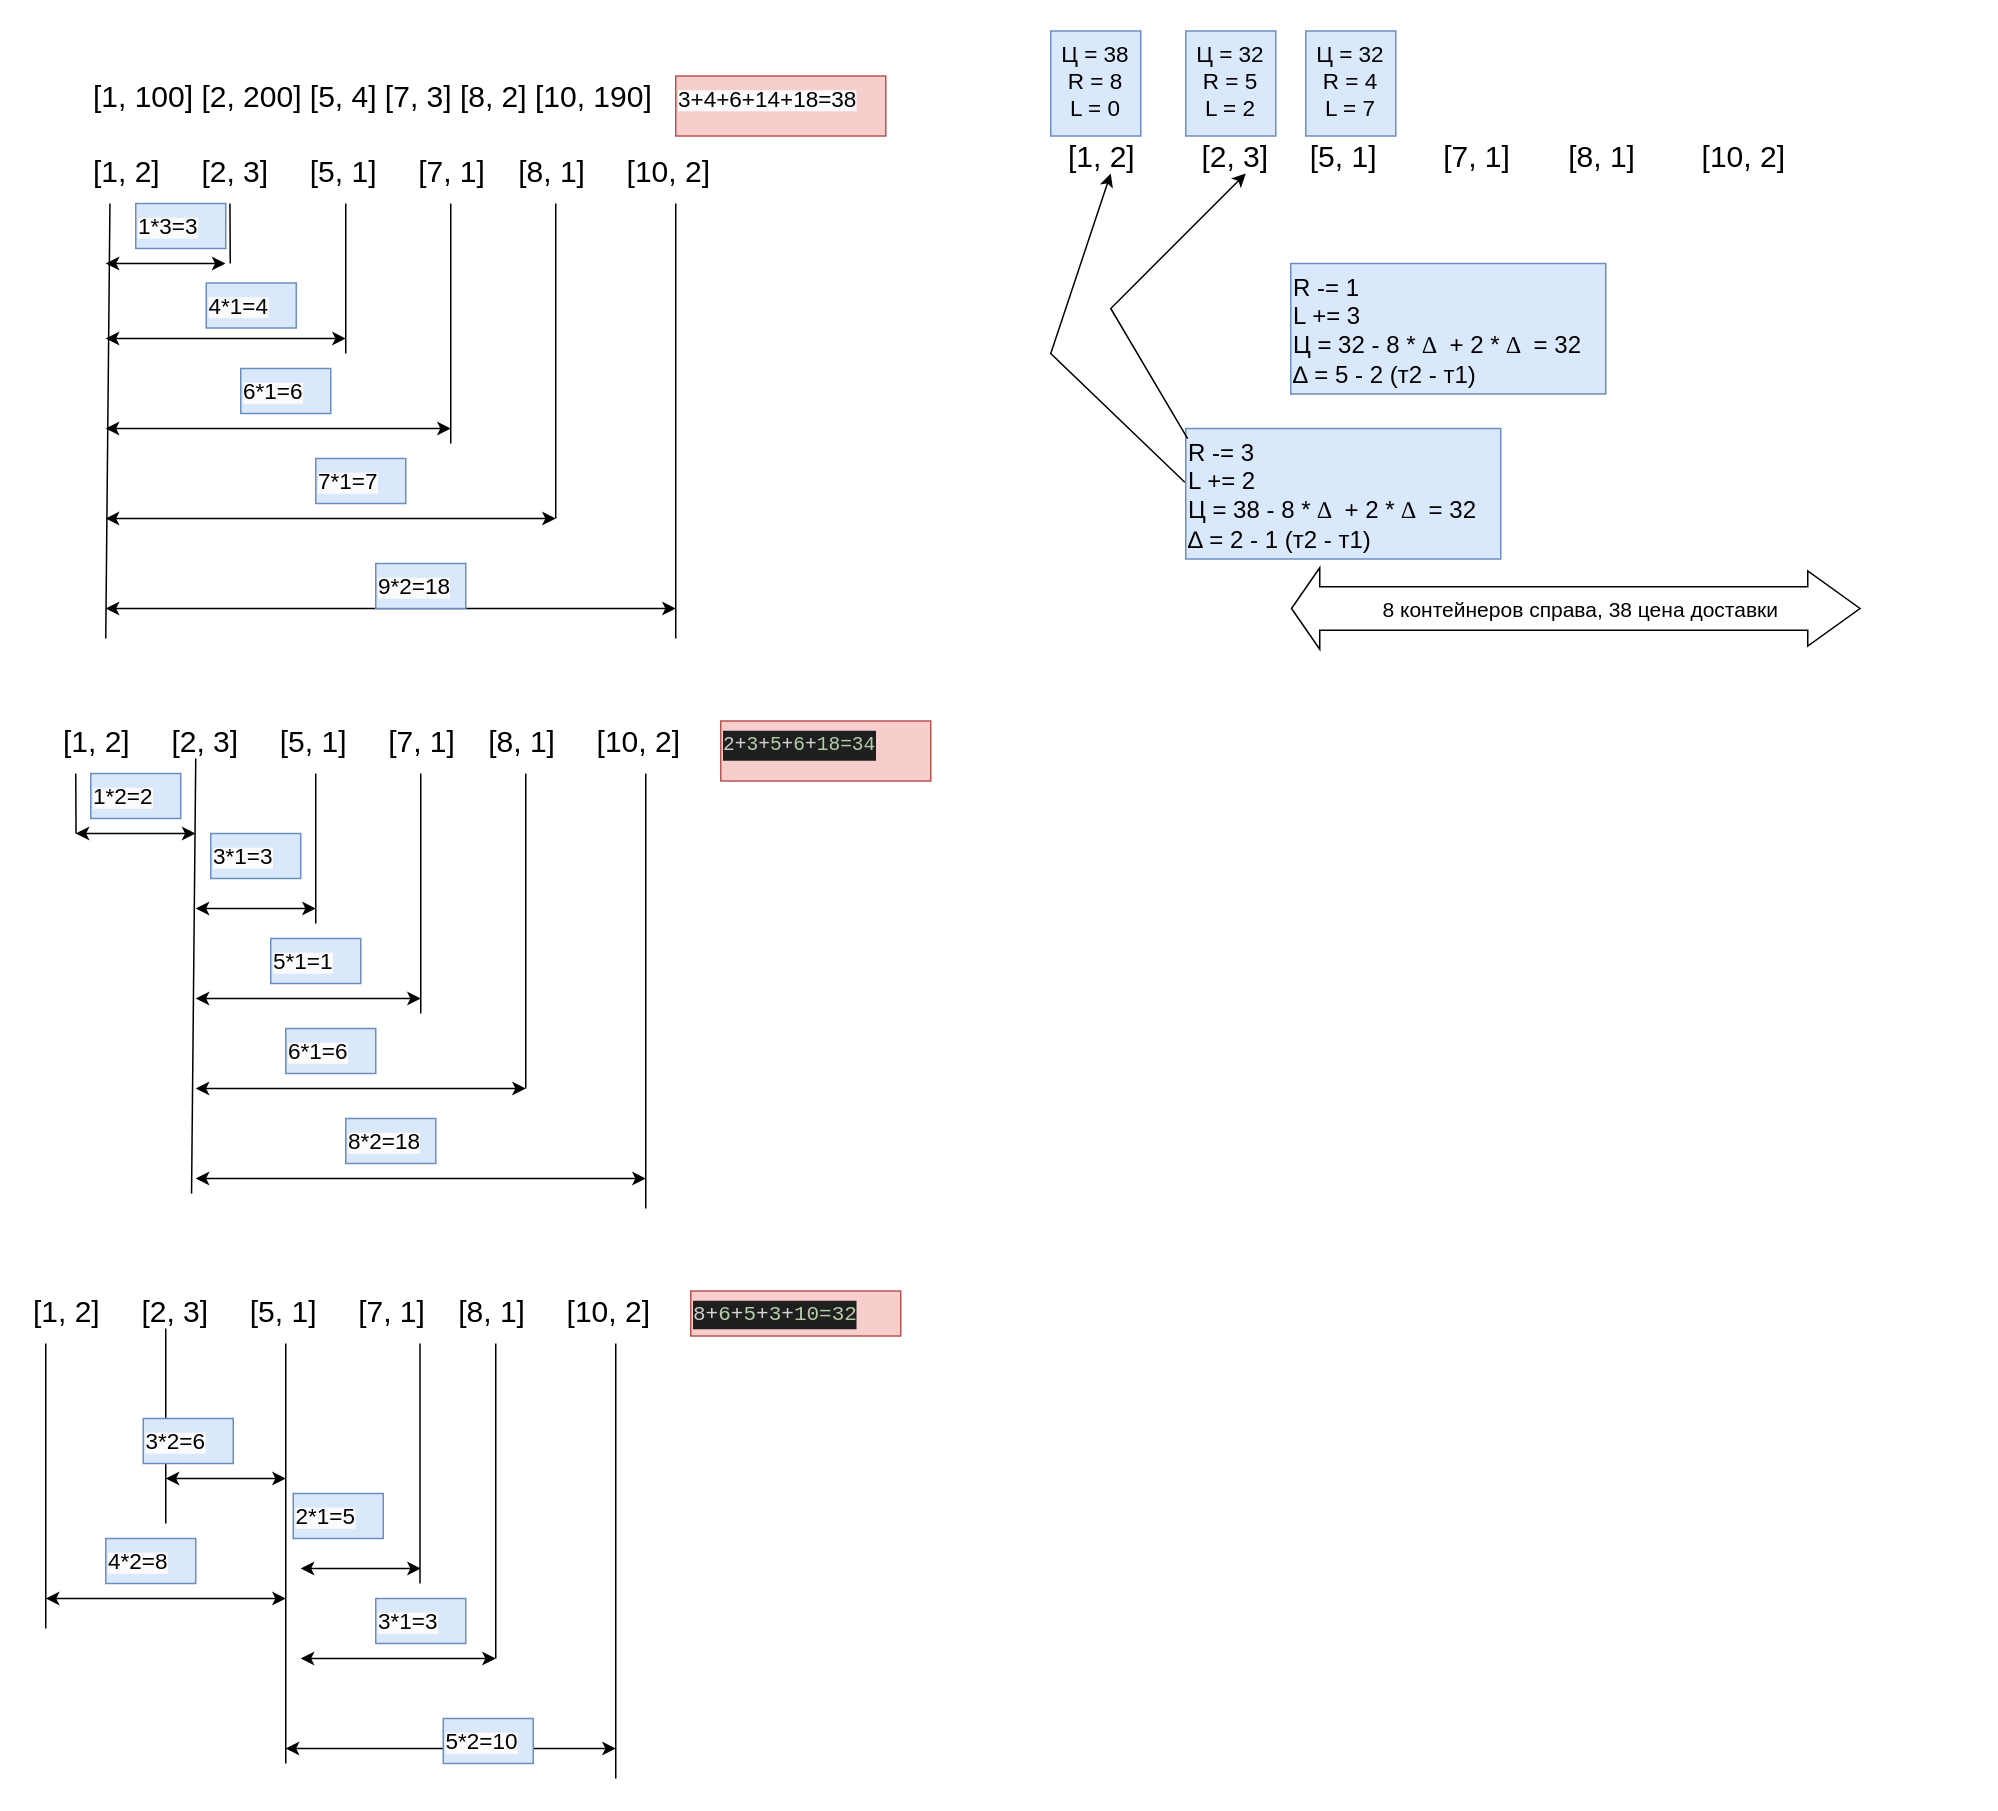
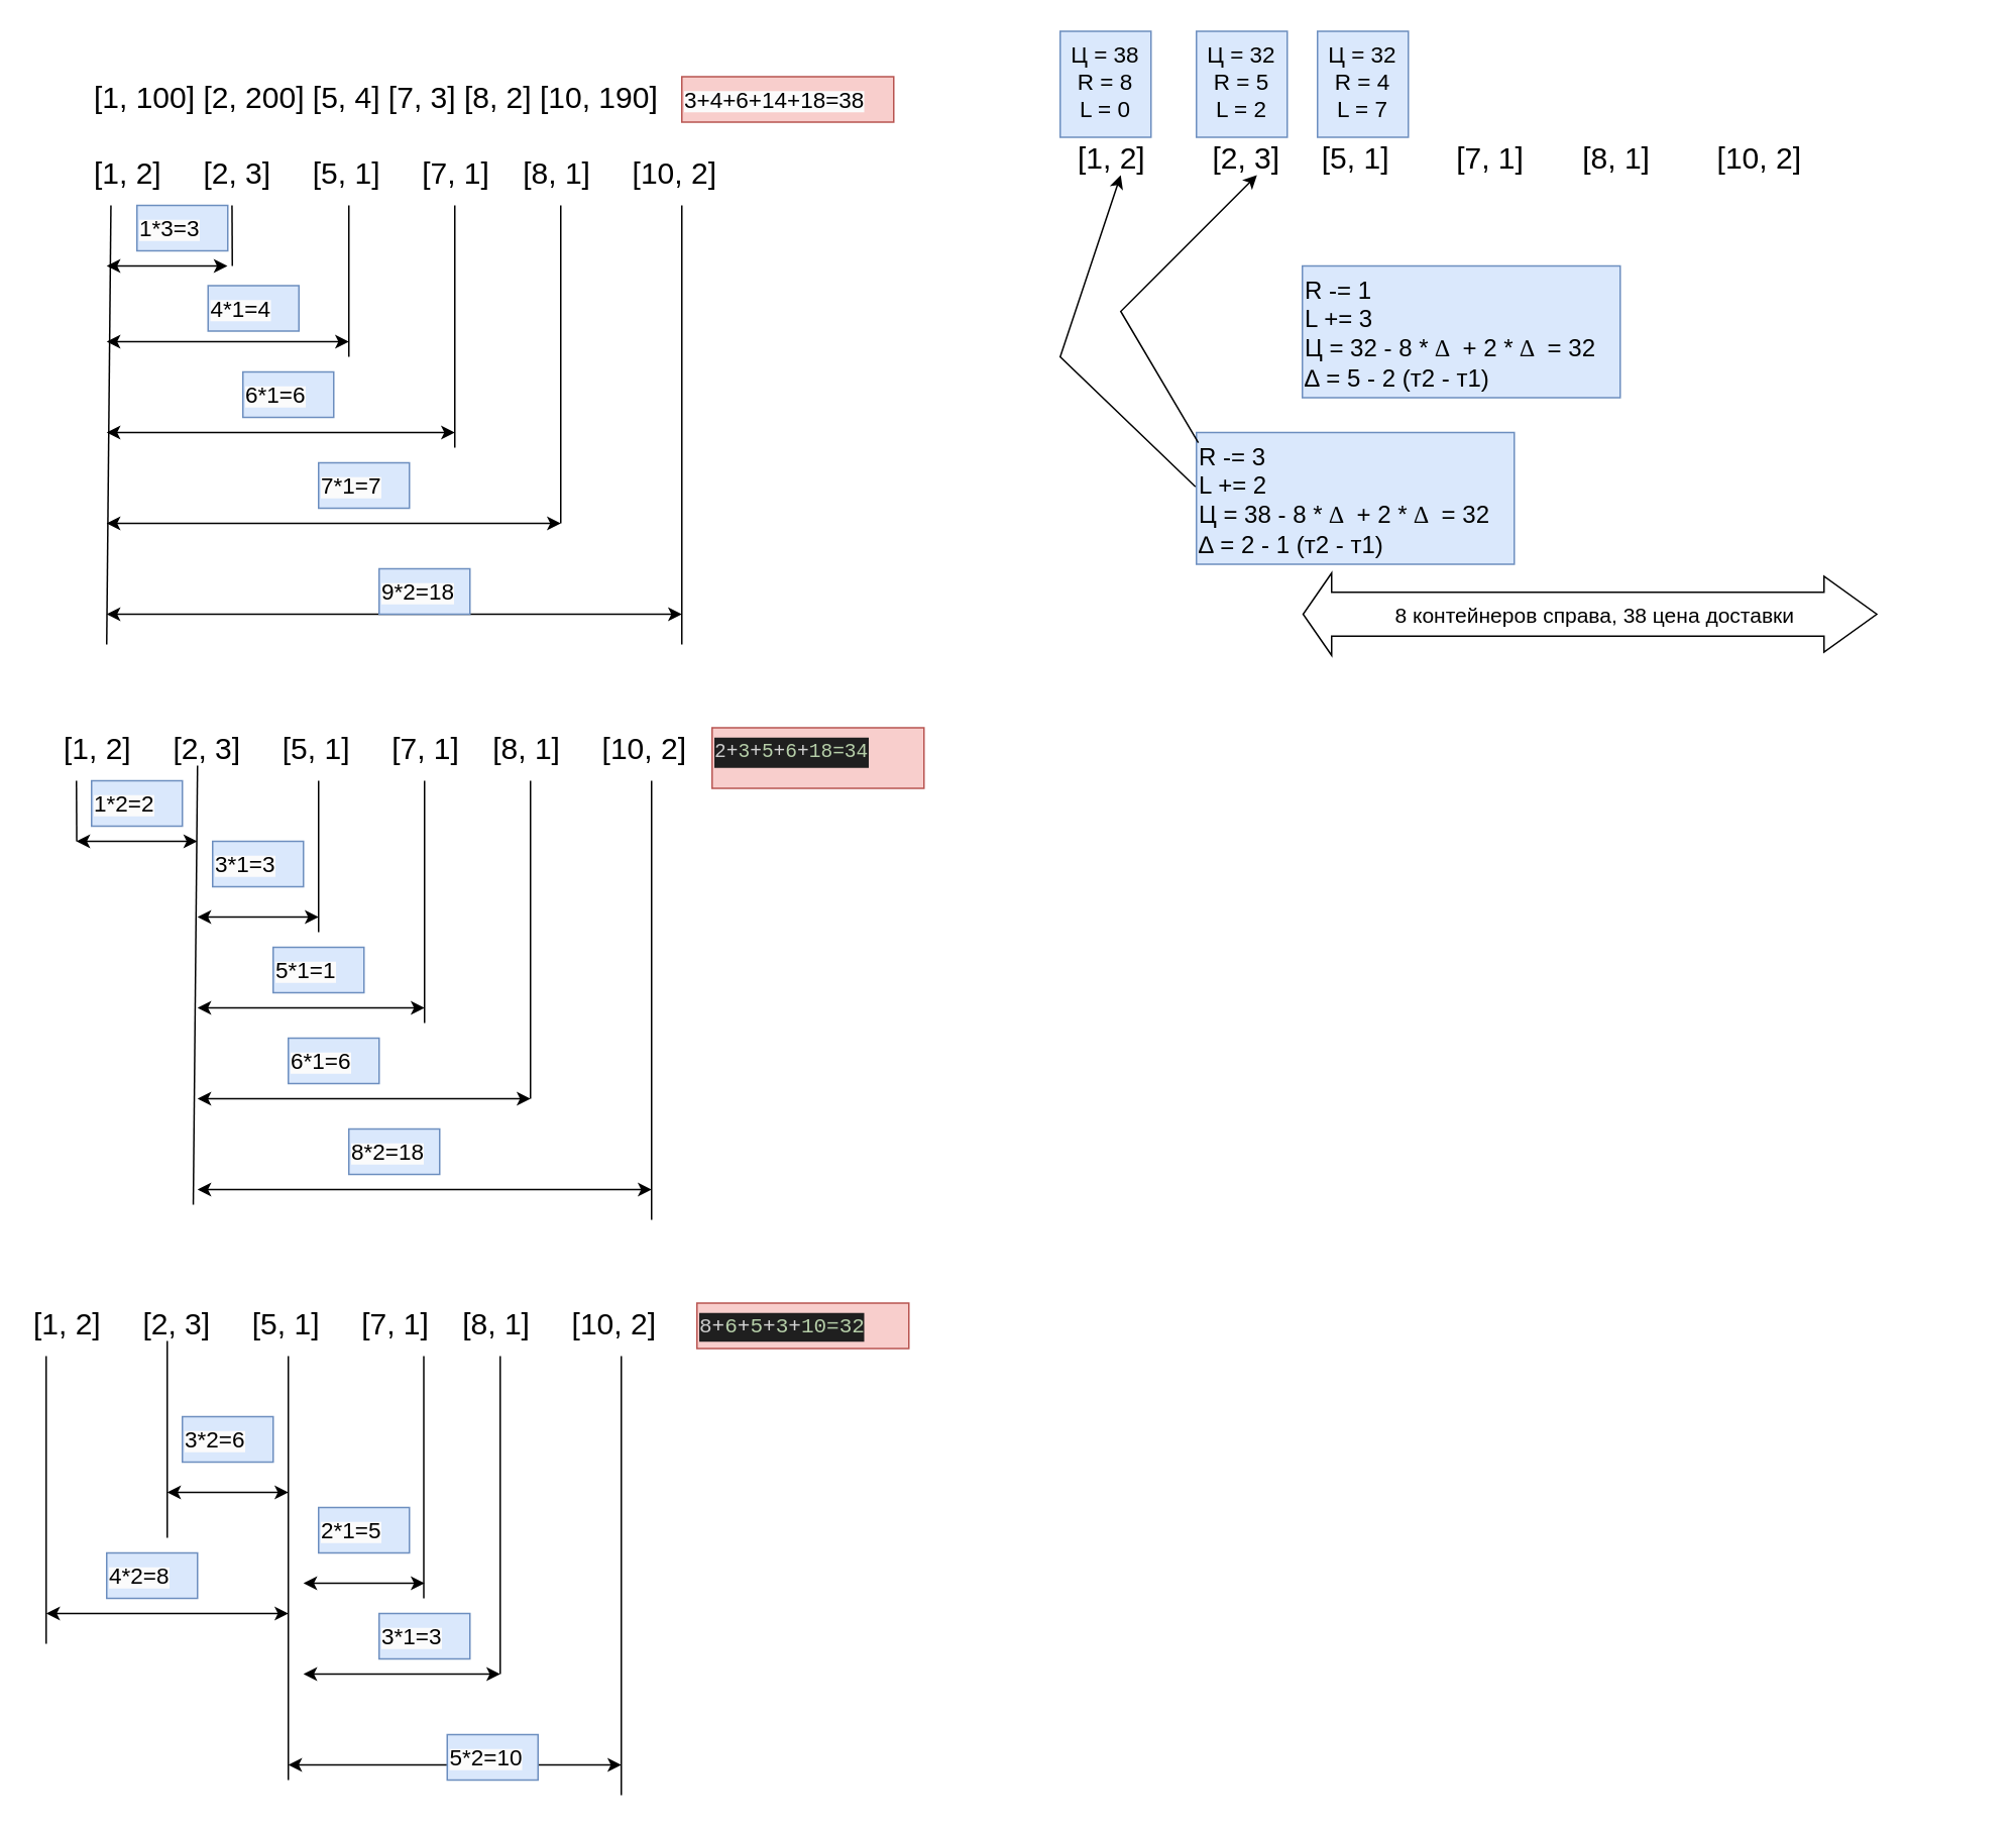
- <mxCell id="20" value="&lt;span style=&quot;color: rgb(0, 0, 0); font-family: Helvetica; font-style: normal; font-variant-ligatures: normal; font-variant-caps: normal; font-weight: 400; letter-spacing: normal; orphans: 2; text-align: left; text-indent: 0px; text-transform: none; widows: 2; word-spacing: 0px; -webkit-text-stroke-width: 0px; background-color: rgb(251, 251, 251); text-decoration-thickness: initial; text-decoration-style: initial; text-decoration-color: initial; float: none; display: inline !important;&quot;&gt;&lt;font style=&quot;font-size: 15px;&quot;&gt;3+4+6+14+18=38&lt;/font&gt;&lt;/span&gt;" style="text;whiteSpace=wrap;html=1;fillColor=#f8cecc;strokeColor=#b85450;movable=0;resizable=0;rotatable=0;deletable=0;editable=0;locked=1;connectable=0;" vertex="1" parent="1"><mxGeometry x="450" y="50" width="140" height="40" as="geometry" /></mxCell>
+ <mxCell id="20" value="&lt;span style=&quot;color: rgb(0, 0, 0); font-family: Helvetica; font-style: normal; font-variant-ligatures: normal; font-variant-caps: normal; font-weight: 400; letter-spacing: normal; orphans: 2; text-align: left; text-indent: 0px; text-transform: none; widows: 2; word-spacing: 0px; -webkit-text-stroke-width: 0px; background-color: rgb(251, 251, 251); text-decoration-thickness: initial; text-decoration-style: initial; text-decoration-color: initial; float: none; display: inline !important;&quot;&gt;&lt;font style=&quot;font-size: 15px;&quot;&gt;3+4+6+14+18=38&lt;/font&gt;&lt;/span&gt;" style="text;whiteSpace=wrap;html=1;fillColor=#f8cecc;strokeColor=#b85450;movable=0;resizable=0;rotatable=0;deletable=0;editable=0;locked=1;connectable=0;" vertex="1" parent="1"><mxGeometry x="450" y="50" width="140" height="30" as="geometry" /></mxCell>
- <mxCell id="38" value="&lt;div style=&quot;color: rgb(204, 204, 204); background-color: rgb(31, 31, 31); font-family: Consolas, &amp;quot;Courier New&amp;quot;, monospace; line-height: 19px;&quot;&gt;&lt;span style=&quot;font-size: 13px;&quot;&gt;2&lt;span style=&quot;color: #d4d4d4;&quot;&gt;+&lt;/span&gt;&lt;span style=&quot;color: #b5cea8;&quot;&gt;3&lt;/span&gt;&lt;span style=&quot;color: #d4d4d4;&quot;&gt;+&lt;/span&gt;&lt;span style=&quot;color: #b5cea8;&quot;&gt;5&lt;/span&gt;&lt;span style=&quot;color: #d4d4d4;&quot;&gt;+&lt;/span&gt;&lt;span style=&quot;color: #b5cea8;&quot;&gt;6&lt;/span&gt;&lt;span style=&quot;color: #d4d4d4;&quot;&gt;+&lt;/span&gt;&lt;span style=&quot;color: #b5cea8;&quot;&gt;18=34&lt;/span&gt;&lt;/span&gt;&lt;/div&gt;" style="text;whiteSpace=wrap;html=1;fillColor=#f8cecc;strokeColor=#b85450;movable=1;resizable=1;rotatable=1;deletable=1;editable=1;locked=0;connectable=1;" vertex="1" parent="1"><mxGeometry x="480" y="480" width="140" height="40" as="geometry" /></mxCell>
+ <mxCell id="38" value="&lt;div style=&quot;color: rgb(204, 204, 204); background-color: rgb(31, 31, 31); font-family: Consolas, &amp;quot;Courier New&amp;quot;, monospace; line-height: 19px;&quot;&gt;&lt;span style=&quot;font-size: 13px;&quot;&gt;2&lt;span style=&quot;color: #d4d4d4;&quot;&gt;+&lt;/span&gt;&lt;span style=&quot;color: #b5cea8;&quot;&gt;3&lt;/span&gt;&lt;span style=&quot;color: #d4d4d4;&quot;&gt;+&lt;/span&gt;&lt;span style=&quot;color: #b5cea8;&quot;&gt;5&lt;/span&gt;&lt;span style=&quot;color: #d4d4d4;&quot;&gt;+&lt;/span&gt;&lt;span style=&quot;color: #b5cea8;&quot;&gt;6&lt;/span&gt;&lt;span style=&quot;color: #d4d4d4;&quot;&gt;+&lt;/span&gt;&lt;span style=&quot;color: #b5cea8;&quot;&gt;18=34&lt;/span&gt;&lt;/span&gt;&lt;/div&gt;" style="text;whiteSpace=wrap;html=1;fillColor=#f8cecc;strokeColor=#b85450;movable=1;resizable=1;rotatable=1;deletable=1;editable=1;locked=0;connectable=1;" vertex="1" parent="1"><mxGeometry x="470" y="480" width="140" height="40" as="geometry" /></mxCell>
- <mxCell id="53" value="&lt;span style=&quot;color: rgb(0, 0, 0); font-family: Helvetica; font-style: normal; font-variant-ligatures: normal; font-variant-caps: normal; font-weight: 400; letter-spacing: normal; orphans: 2; text-align: left; text-indent: 0px; text-transform: none; widows: 2; word-spacing: 0px; -webkit-text-stroke-width: 0px; background-color: rgb(251, 251, 251); text-decoration-thickness: initial; text-decoration-style: initial; text-decoration-color: initial; float: none; display: inline !important;&quot;&gt;&lt;font style=&quot;font-size: 15px;&quot;&gt;3*2=6&lt;/font&gt;&lt;/span&gt;" style="text;whiteSpace=wrap;html=1;fillColor=#dae8fc;strokeColor=#6c8ebf;movable=1;resizable=1;rotatable=1;deletable=1;editable=1;locked=0;connectable=1;" vertex="1" parent="1"><mxGeometry x="95" y="945" width="60" height="30" as="geometry" /></mxCell>
+ <mxCell id="53" value="&lt;span style=&quot;color: rgb(0, 0, 0); font-family: Helvetica; font-style: normal; font-variant-ligatures: normal; font-variant-caps: normal; font-weight: 400; letter-spacing: normal; orphans: 2; text-align: left; text-indent: 0px; text-transform: none; widows: 2; word-spacing: 0px; -webkit-text-stroke-width: 0px; background-color: rgb(251, 251, 251); text-decoration-thickness: initial; text-decoration-style: initial; text-decoration-color: initial; float: none; display: inline !important;&quot;&gt;&lt;font style=&quot;font-size: 15px;&quot;&gt;3*2=6&lt;/font&gt;&lt;/span&gt;" style="text;whiteSpace=wrap;html=1;fillColor=#dae8fc;strokeColor=#6c8ebf;movable=1;resizable=1;rotatable=1;deletable=1;editable=1;locked=0;connectable=1;" vertex="1" parent="1"><mxGeometry x="120" y="935" width="60" height="30" as="geometry" /></mxCell>
- <mxCell id="52" value="&lt;span style=&quot;color: rgb(0, 0, 0); font-family: Helvetica; font-style: normal; font-variant-ligatures: normal; font-variant-caps: normal; font-weight: 400; letter-spacing: normal; orphans: 2; text-align: left; text-indent: 0px; text-transform: none; widows: 2; word-spacing: 0px; -webkit-text-stroke-width: 0px; background-color: rgb(251, 251, 251); text-decoration-thickness: initial; text-decoration-style: initial; text-decoration-color: initial; float: none; display: inline !important;&quot;&gt;&lt;font style=&quot;font-size: 15px;&quot;&gt;2*1=5&lt;/font&gt;&lt;/span&gt;" style="text;whiteSpace=wrap;html=1;fillColor=#dae8fc;strokeColor=#6c8ebf;movable=1;resizable=1;rotatable=1;deletable=1;editable=1;locked=0;connectable=1;" vertex="1" parent="1"><mxGeometry x="195" y="995" width="60" height="30" as="geometry" /></mxCell>
+ <mxCell id="52" value="&lt;span style=&quot;color: rgb(0, 0, 0); font-family: Helvetica; font-style: normal; font-variant-ligatures: normal; font-variant-caps: normal; font-weight: 400; letter-spacing: normal; orphans: 2; text-align: left; text-indent: 0px; text-transform: none; widows: 2; word-spacing: 0px; -webkit-text-stroke-width: 0px; background-color: rgb(251, 251, 251); text-decoration-thickness: initial; text-decoration-style: initial; text-decoration-color: initial; float: none; display: inline !important;&quot;&gt;&lt;font style=&quot;font-size: 15px;&quot;&gt;2*1=5&lt;/font&gt;&lt;/span&gt;" style="text;whiteSpace=wrap;html=1;fillColor=#dae8fc;strokeColor=#6c8ebf;movable=1;resizable=1;rotatable=1;deletable=1;editable=1;locked=0;connectable=1;" vertex="1" parent="1"><mxGeometry x="210" y="995" width="60" height="30" as="geometry" /></mxCell>
